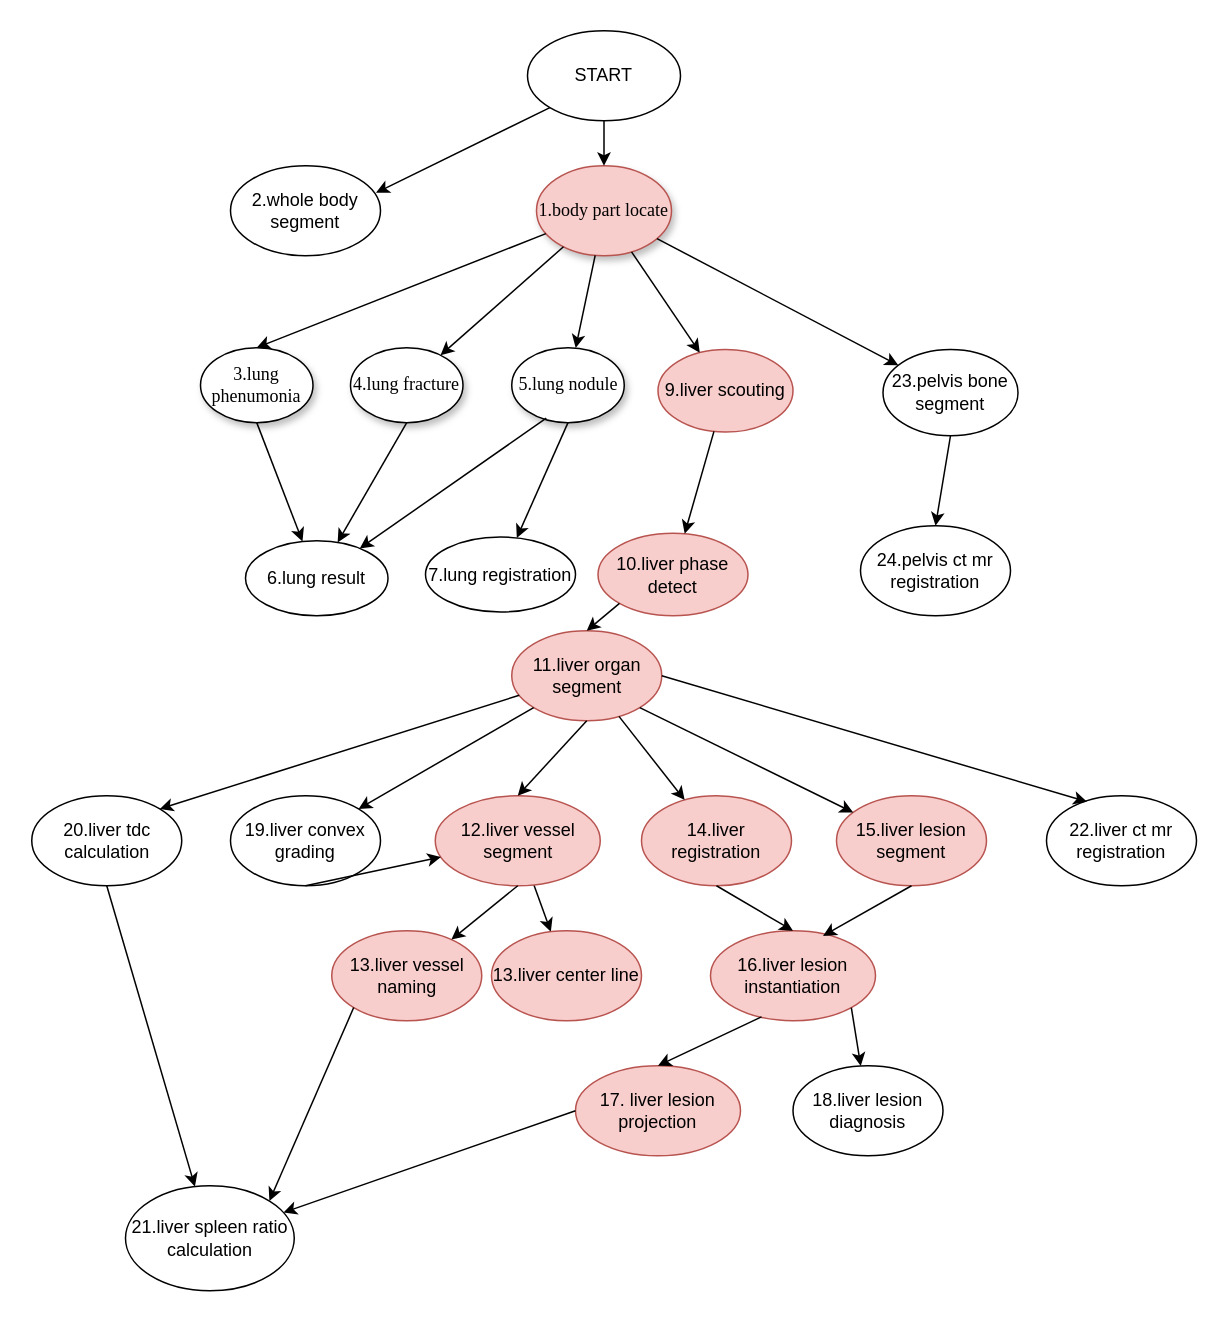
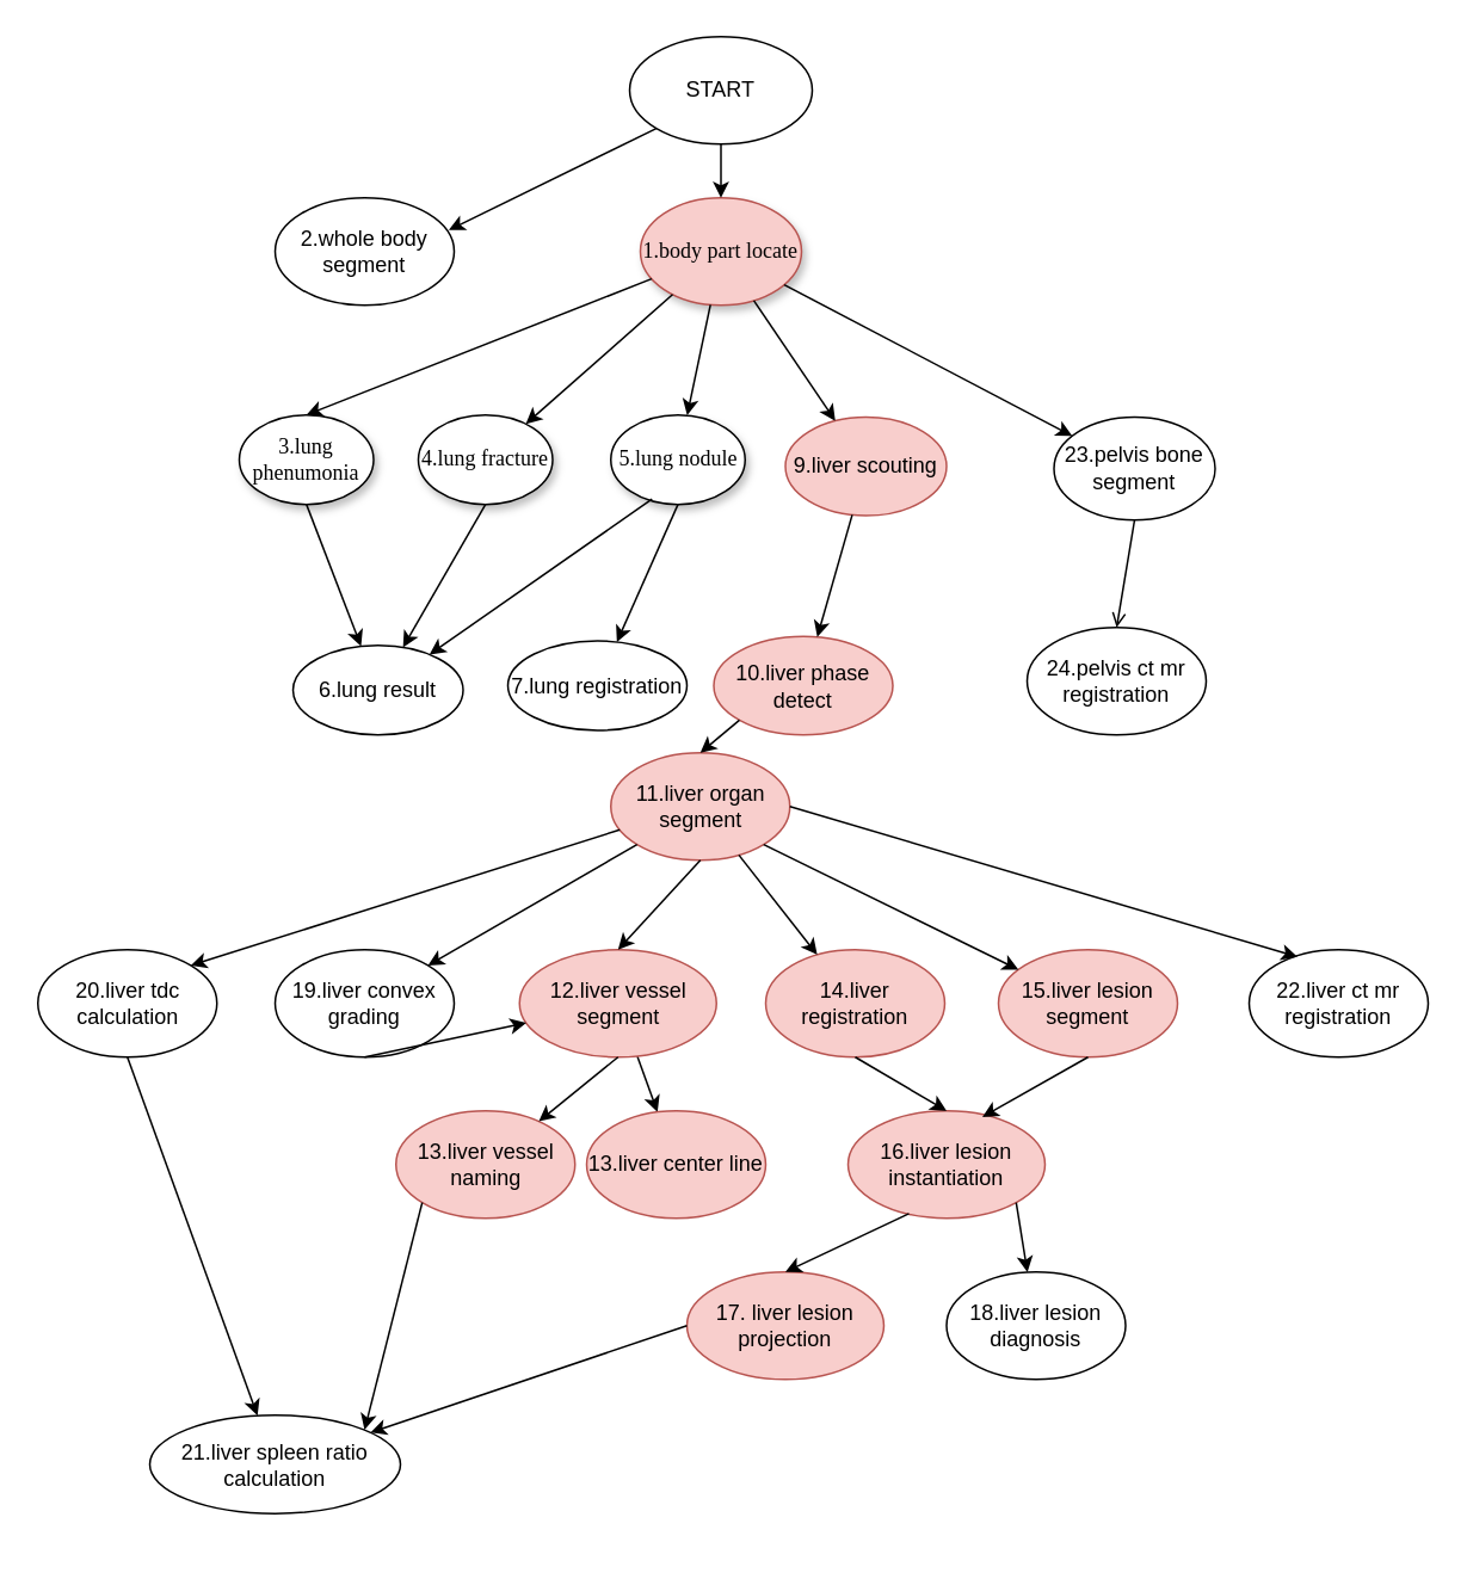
- <mxCell id="47" value="" style="endArrow=classic;html=1;exitX=0.5;exitY=1;exitDx=0;exitDy=0;entryX=0.5;entryY=0;entryDx=0;entryDy=0;" parent="1" source="44" target="46" edge="1"><mxGeometry width="50" height="50" relative="1" as="geometry"><mxPoint x="463" y="390" as="sourcePoint" /><mxPoint x="513" y="340" as="targetPoint" /></mxGeometry></mxCell>
+ <mxCell id="47" value="" style="endArrow=open;html=1;exitX=0.5;exitY=1;exitDx=0;exitDy=0;entryX=0.5;entryY=0;entryDx=0;entryDy=0;" parent="1" source="44" target="46" edge="1"><mxGeometry width="50" height="50" relative="1" as="geometry"><mxPoint x="463" y="390" as="sourcePoint" /><mxPoint x="513" y="340" as="targetPoint" /></mxGeometry></mxCell>
- <mxCell id="51" value="21.liver spleen ratio calculation" style="ellipse;whiteSpace=wrap;html=1;" parent="1" vertex="1"><mxGeometry x="83" y="790" width="112.5" height="70" as="geometry" /></mxCell>
+ <mxCell id="51" value="21.liver spleen ratio calculation" style="ellipse;whiteSpace=wrap;html=1;" parent="1" vertex="1"><mxGeometry x="83" y="790" width="140" height="55" as="geometry" /></mxCell>
